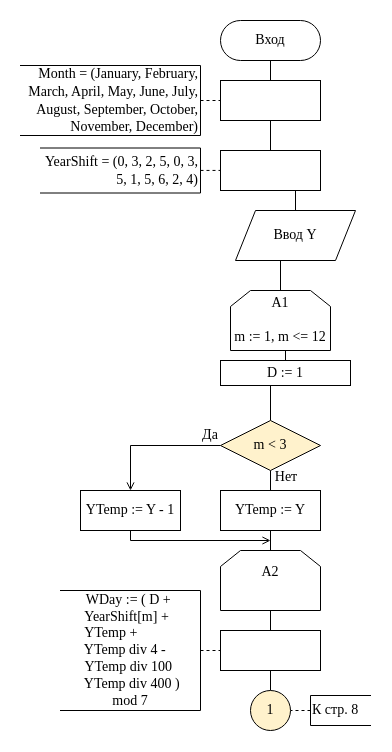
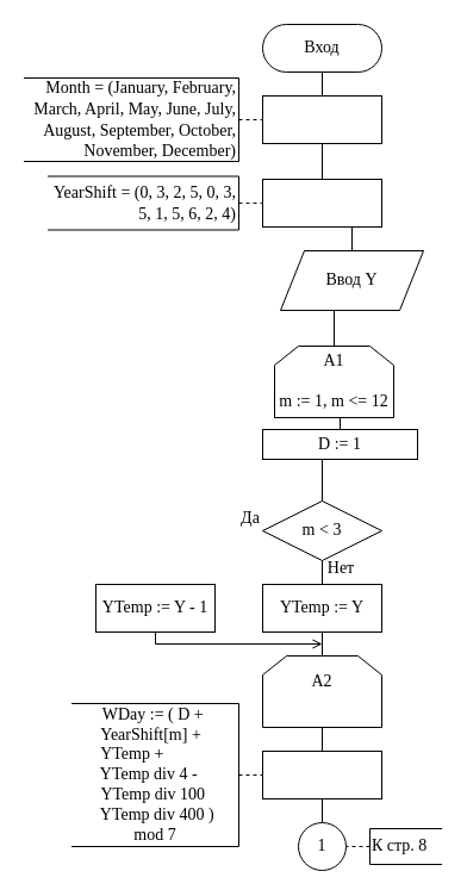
- <mxCell id="19" style="edgeStyle=orthogonalEdgeStyle;rounded=0;orthogonalLoop=1;jettySize=auto;html=1;exitX=0;exitY=0.5;exitDx=0;exitDy=0;entryX=0.5;entryY=0;entryDx=0;entryDy=0;endArrow=open;endFill=0;" edge="1" parent="1" source="20" target="24"><mxGeometry relative="1" as="geometry" /></mxCell>
- <mxCell id="20" value="m &amp;lt; 3" style="rhombus;whiteSpace=wrap;html=1;fontFamily=Times New Roman;fontSize=14;fillColor=#fff2cc;" vertex="1" parent="1"><mxGeometry x="220" y="420" width="100" height="50" as="geometry" /></mxCell>
+ <mxCell id="20" value="m &amp;lt; 3" style="rhombus;whiteSpace=wrap;html=1;fontFamily=Times New Roman;fontSize=14;" vertex="1" parent="1"><mxGeometry x="220" y="420" width="100" height="50" as="geometry" /></mxCell>
- <mxCell id="34" value="&lt;font face=&quot;Times New Roman&quot; style=&quot;font-size: 14px&quot;&gt;1&lt;/font&gt;" style="ellipse;whiteSpace=wrap;html=1;aspect=fixed;align=center;fillColor=#fff2cc;" vertex="1" parent="1"><mxGeometry x="250" y="690" width="40" height="40" as="geometry" /></mxCell>
+ <mxCell id="34" value="&lt;font face=&quot;Times New Roman&quot; style=&quot;font-size: 14px&quot;&gt;1&lt;/font&gt;" style="ellipse;whiteSpace=wrap;html=1;aspect=fixed;align=center;" vertex="1" parent="1"><mxGeometry x="250" y="690" width="40" height="40" as="geometry" /></mxCell>
